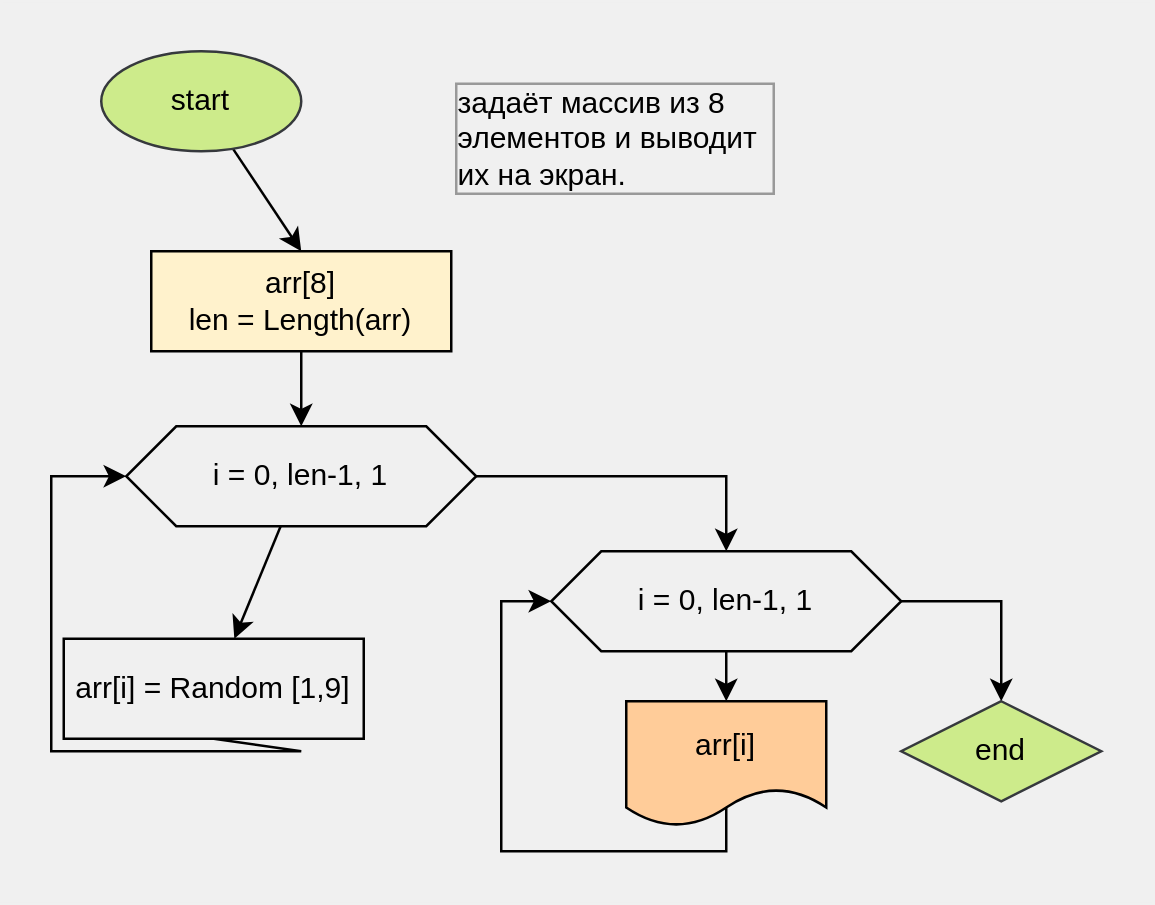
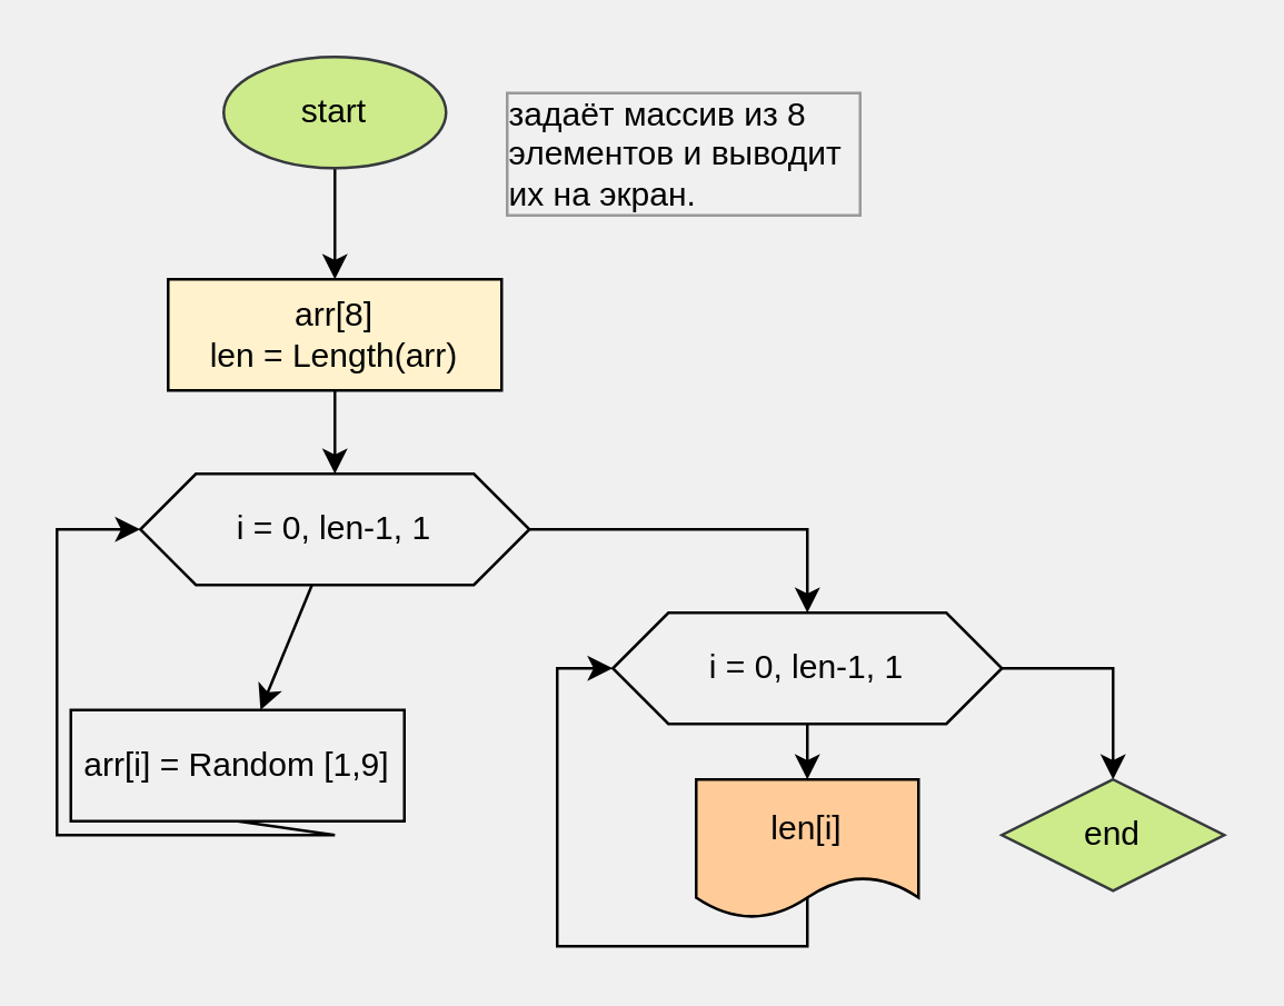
- <mxCell id="3" value="start" style="ellipse;whiteSpace=wrap;html=1;fillColor=#cdeb8b;strokeColor=#36393d;fontColor=#000000;" parent="1" vertex="1"><mxGeometry x="40" y="20" width="80" height="40" as="geometry" /></mxCell>
+ <mxCell id="3" value="start" style="ellipse;whiteSpace=wrap;html=1;fillColor=#cdeb8b;strokeColor=#36393d;fontColor=#000000;" parent="1" vertex="1"><mxGeometry x="80" y="20" width="80" height="40" as="geometry" /></mxCell>
- <mxCell id="16" value="arr[i]" style="shape=document;whiteSpace=wrap;html=1;boundedLbl=1;fillColor=#FFCC99;strokeColor=#000000;fontColor=#000000;" vertex="1" parent="1"><mxGeometry x="250" y="280" width="80" height="50" as="geometry" /></mxCell>
+ <mxCell id="16" value="len[i]" style="shape=document;whiteSpace=wrap;html=1;boundedLbl=1;fillColor=#FFCC99;strokeColor=#000000;fontColor=#000000;" vertex="1" parent="1"><mxGeometry x="250" y="280" width="80" height="50" as="geometry" /></mxCell>
